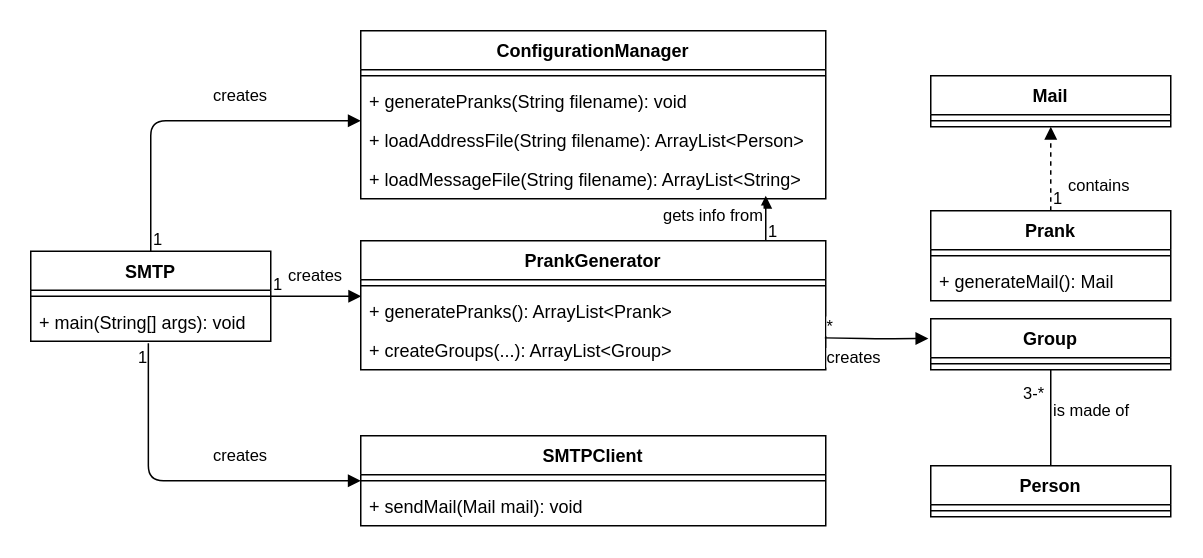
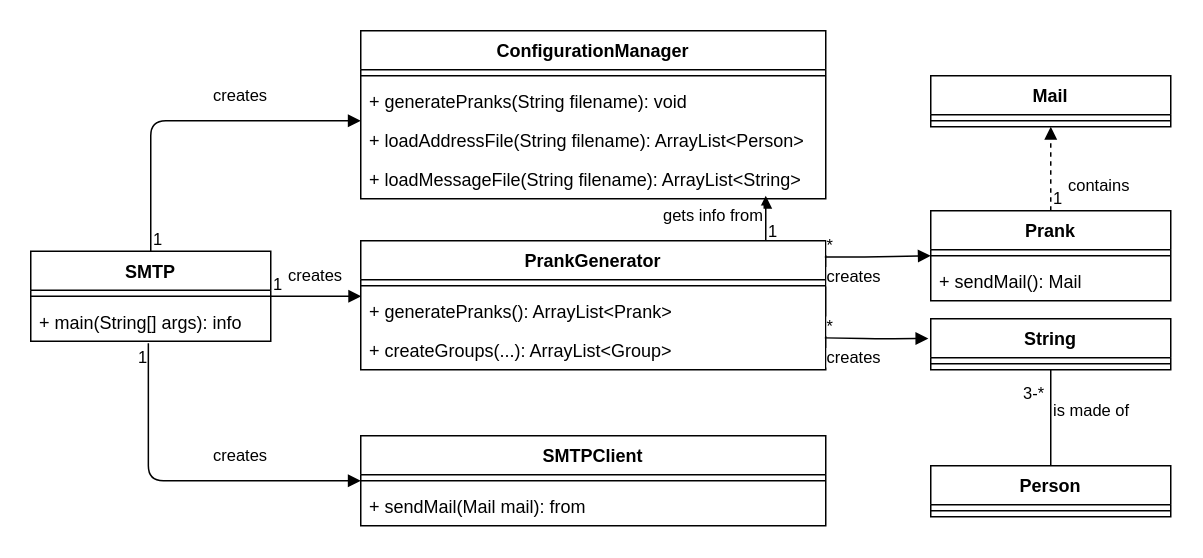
+ <mxCell id="34" value="creates" style="endArrow=block;endFill=1;html=1;edgeStyle=orthogonalEdgeStyle;align=left;verticalAlign=top;entryX=0;entryY=0.5;entryDx=0;entryDy=0;exitX=0.998;exitY=0.125;exitDx=0;exitDy=0;exitPerimeter=0;" edge="1" parent="1" source="12" target="25"><mxGeometry x="-1" relative="1" as="geometry"><mxPoint x="550" y="167.01" as="sourcePoint" /><mxPoint x="610.31" y="167" as="targetPoint" /></mxGeometry></mxCell>
+ <mxCell id="35" value="*" style="edgeLabel;resizable=0;html=1;align=left;verticalAlign=bottom;" connectable="0" vertex="1" parent="34"><mxGeometry x="-1" relative="1" as="geometry" /></mxCell>
- <mxCell id="27" value="+ generateMail(): Mail&#10;" style="text;strokeColor=none;fillColor=none;align=left;verticalAlign=top;spacingLeft=4;spacingRight=4;overflow=hidden;rotatable=0;points=[[0,0.5],[1,0.5]];portConstraint=eastwest;" vertex="1" parent="25"><mxGeometry y="34" width="160" height="26" as="geometry" /></mxCell>
+ <mxCell id="27" value="+ sendMail(): Mail&#10;" style="text;strokeColor=none;fillColor=none;align=left;verticalAlign=top;spacingLeft=4;spacingRight=4;overflow=hidden;rotatable=0;points=[[0,0.5],[1,0.5]];portConstraint=eastwest;" vertex="1" parent="25"><mxGeometry y="34" width="160" height="26" as="geometry" /></mxCell>
- <mxCell id="4" value="+ main(String[] args): void" style="text;strokeColor=none;fillColor=none;align=left;verticalAlign=top;spacingLeft=4;spacingRight=4;overflow=hidden;rotatable=0;points=[[0,0.5],[1,0.5]];portConstraint=eastwest;" vertex="1" parent="2"><mxGeometry y="34" width="160" height="26" as="geometry" /></mxCell>
+ <mxCell id="4" value="+ main(String[] args): info" style="text;strokeColor=none;fillColor=none;align=left;verticalAlign=top;spacingLeft=4;spacingRight=4;overflow=hidden;rotatable=0;points=[[0,0.5],[1,0.5]];portConstraint=eastwest;" vertex="1" parent="2"><mxGeometry y="34" width="160" height="26" as="geometry" /></mxCell>
- <mxCell id="21" value="Group" style="swimlane;fontStyle=1;align=center;verticalAlign=top;childLayout=stackLayout;horizontal=1;startSize=26;horizontalStack=0;resizeParent=1;resizeParentMax=0;resizeLast=0;collapsible=1;marginBottom=0;" vertex="1" parent="1"><mxGeometry x="620" y="212" width="160" height="34" as="geometry" /></mxCell>
+ <mxCell id="21" value="String" style="swimlane;fontStyle=1;align=center;verticalAlign=top;childLayout=stackLayout;horizontal=1;startSize=26;horizontalStack=0;resizeParent=1;resizeParentMax=0;resizeLast=0;collapsible=1;marginBottom=0;" vertex="1" parent="1"><mxGeometry x="620" y="212" width="160" height="34" as="geometry" /></mxCell>
- <mxCell id="18" value="+ sendMail(Mail mail): void&#10;" style="text;strokeColor=none;fillColor=none;align=left;verticalAlign=top;spacingLeft=4;spacingRight=4;overflow=hidden;rotatable=0;points=[[0,0.5],[1,0.5]];portConstraint=eastwest;" vertex="1" parent="16"><mxGeometry y="34" width="310" height="26" as="geometry" /></mxCell>
+ <mxCell id="18" value="+ sendMail(Mail mail): from&#10;" style="text;strokeColor=none;fillColor=none;align=left;verticalAlign=top;spacingLeft=4;spacingRight=4;overflow=hidden;rotatable=0;points=[[0,0.5],[1,0.5]];portConstraint=eastwest;" vertex="1" parent="16"><mxGeometry y="34" width="310" height="26" as="geometry" /></mxCell>
